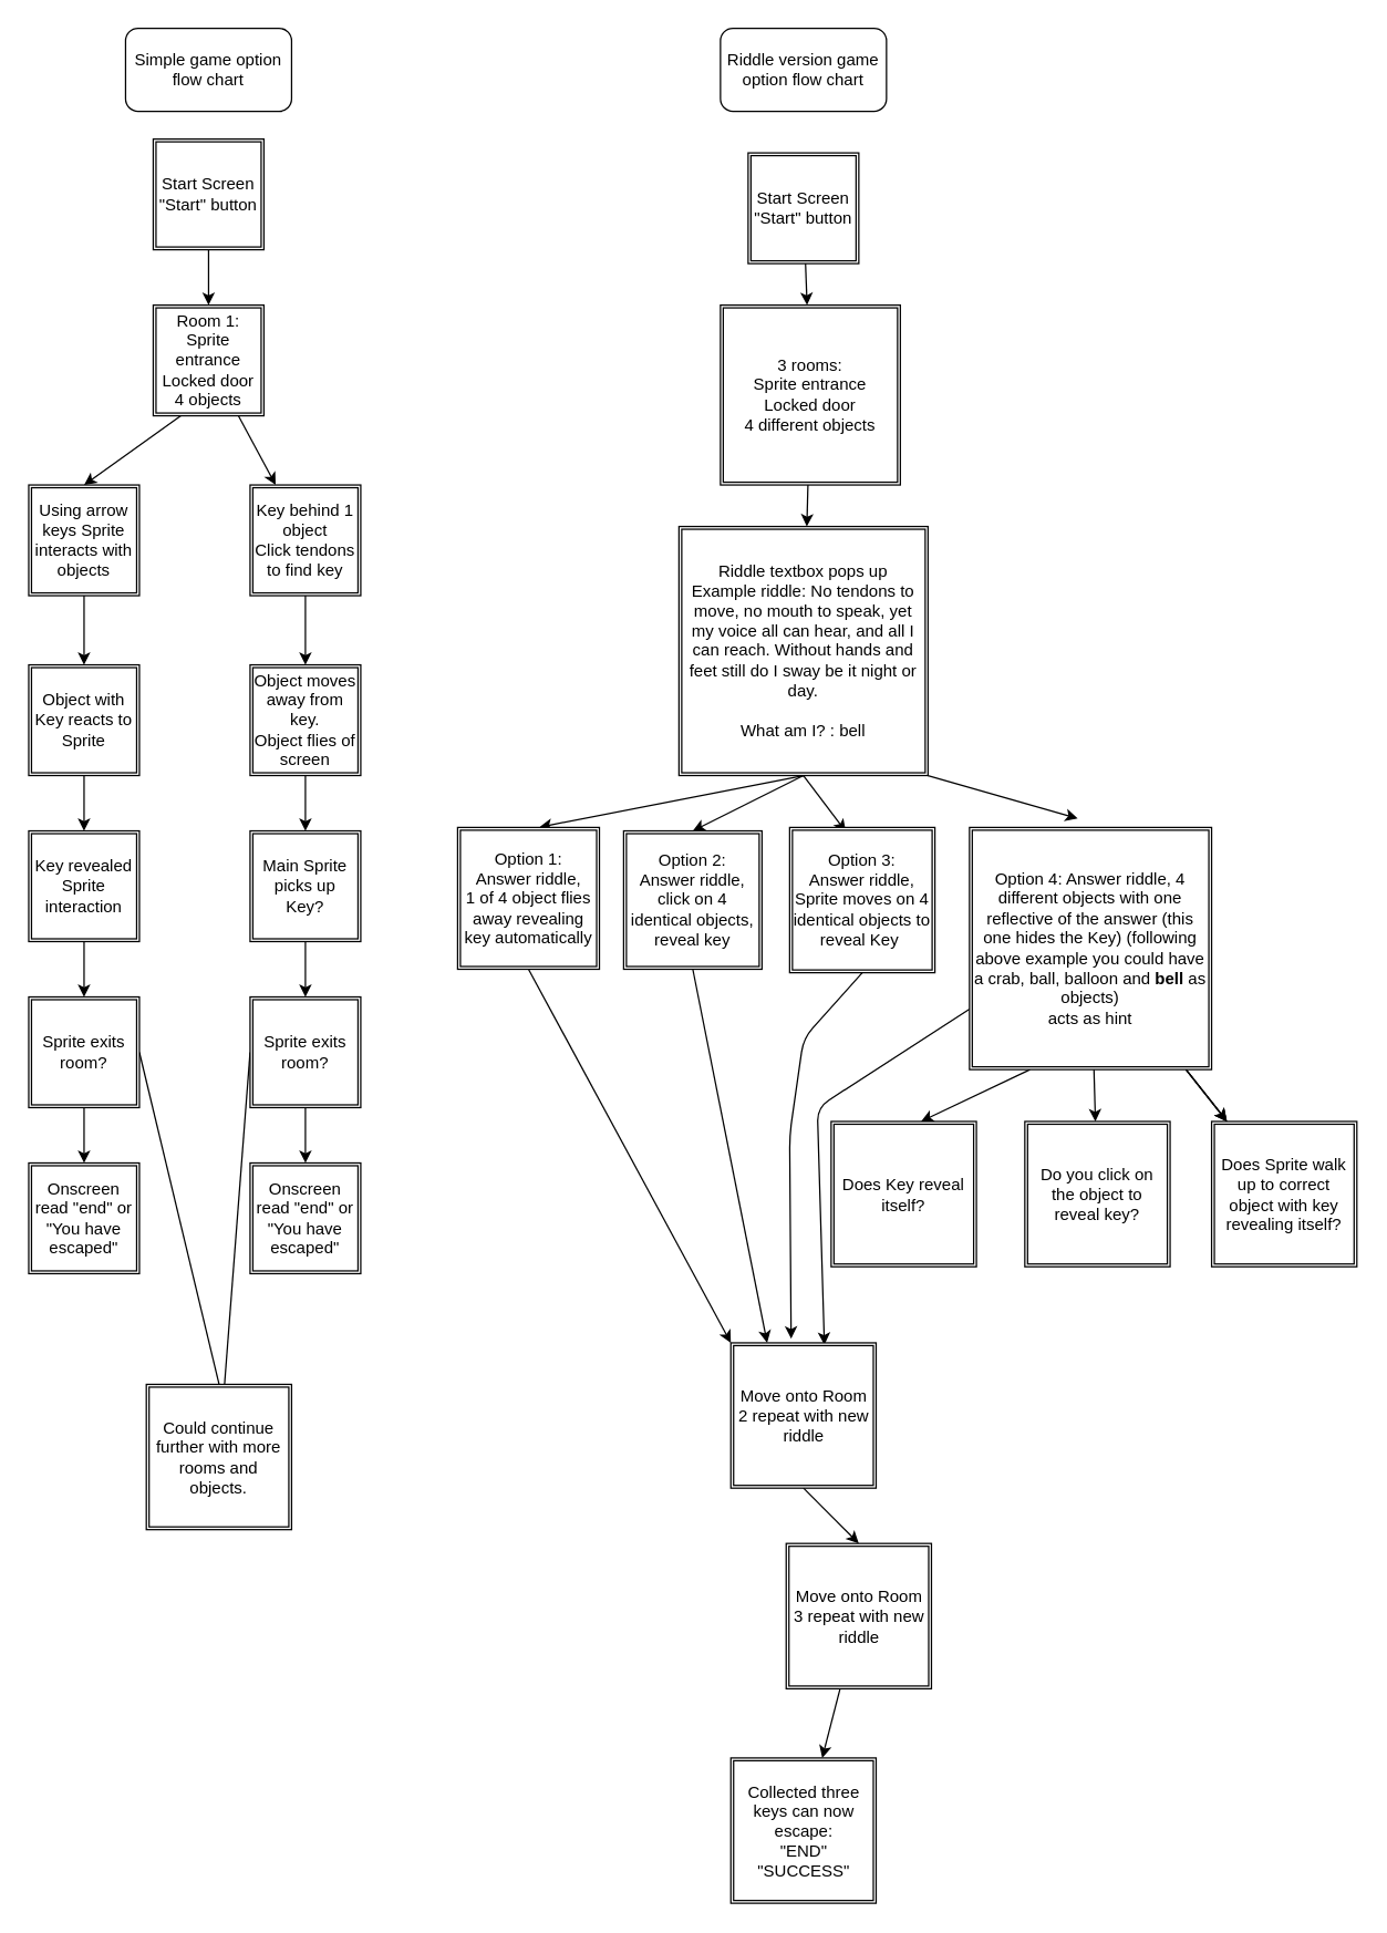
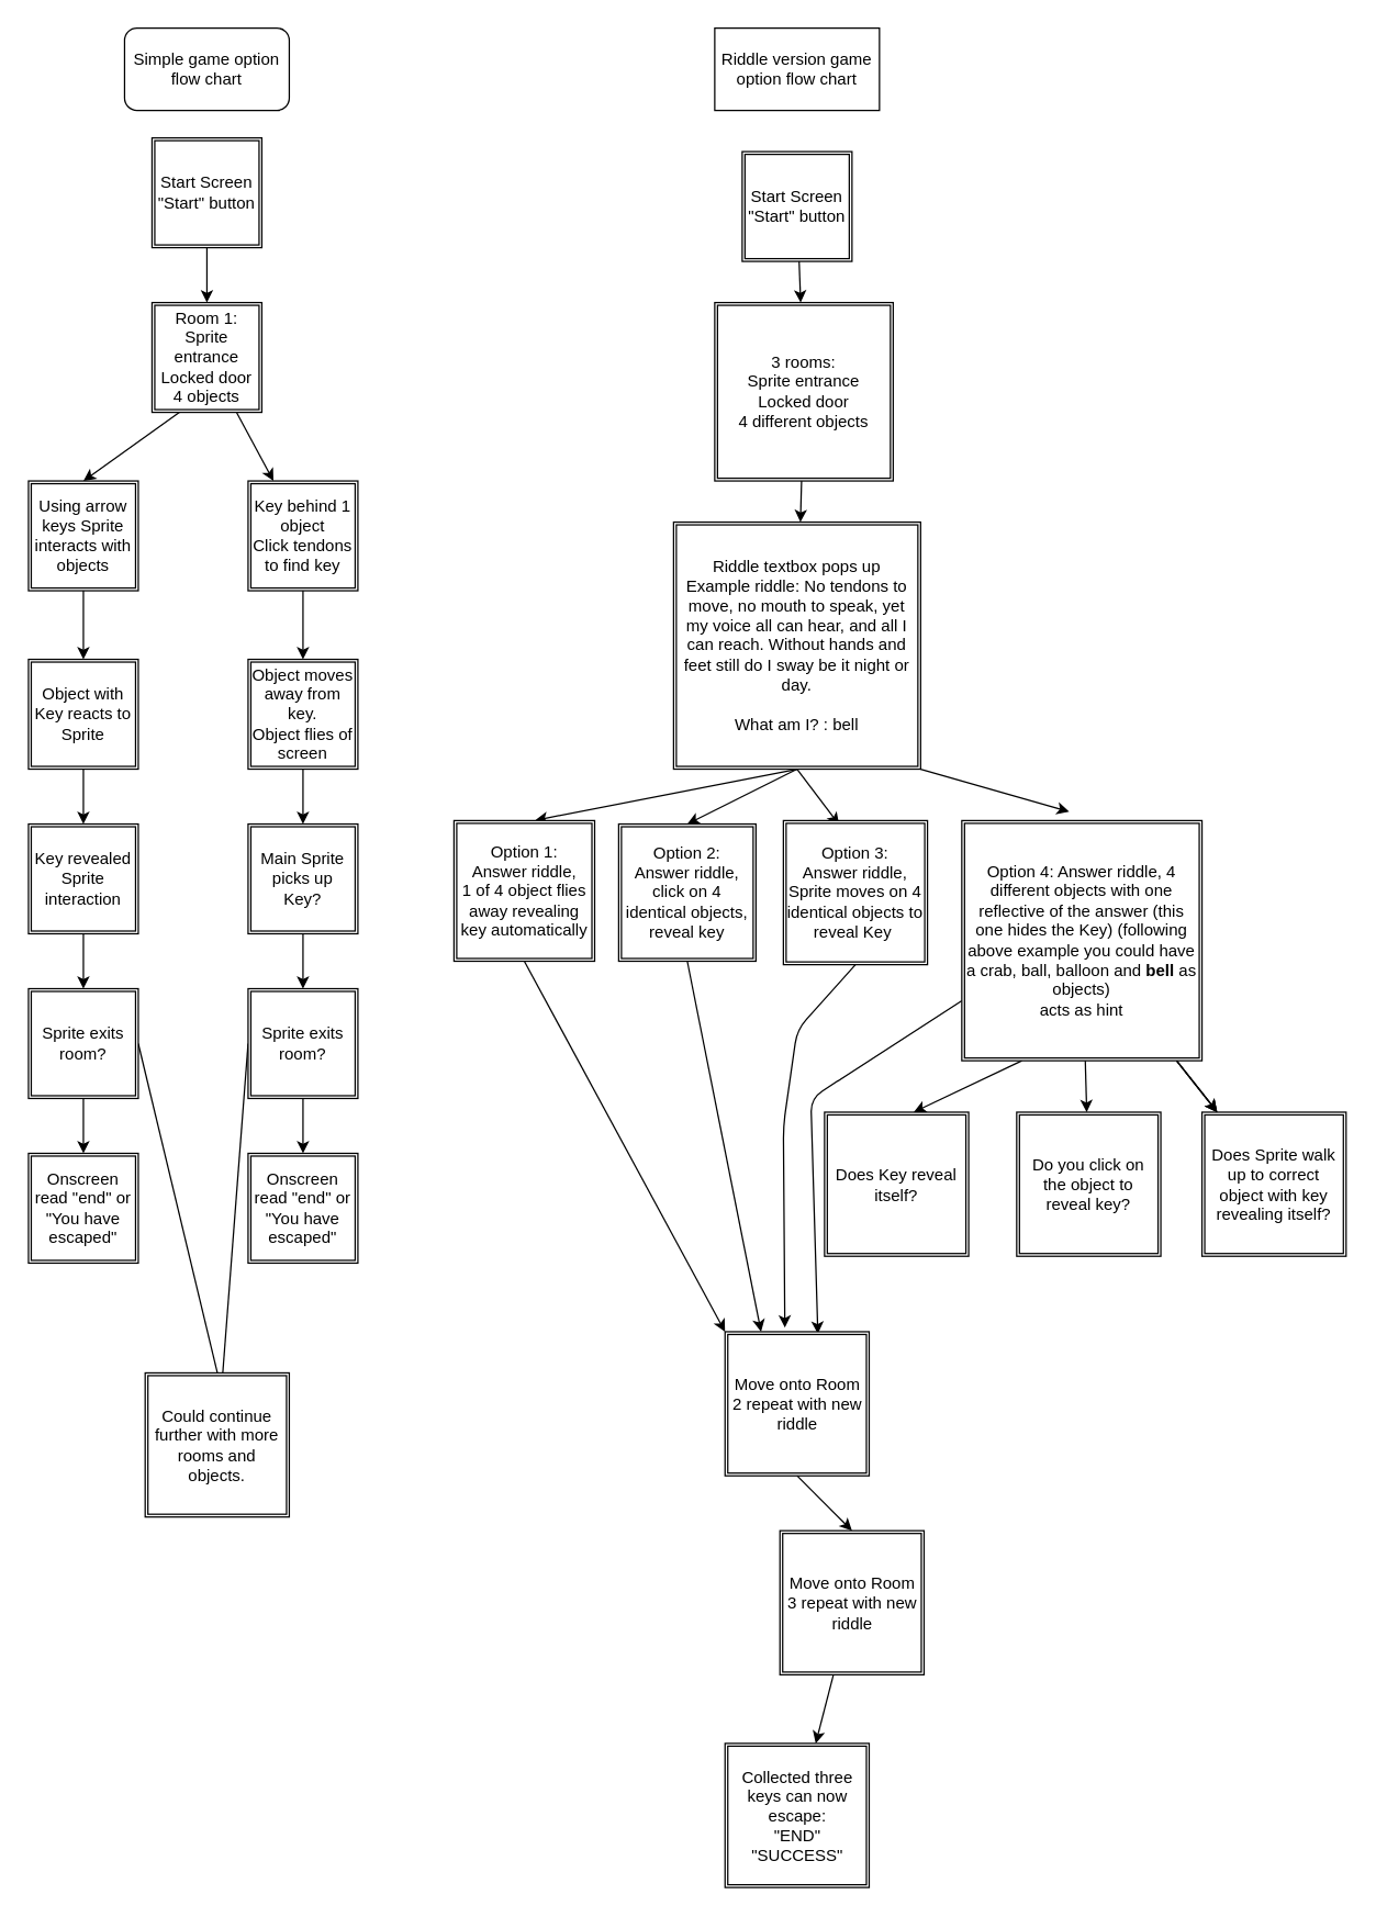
- <mxCell id="28" value="Riddle version game option flow chart" style="rounded=1;whiteSpace=wrap;html=1;" vertex="1" parent="1"><mxGeometry x="520" y="20" width="120" height="60" as="geometry" /></mxCell>
+ <mxCell id="28" value="Riddle version game option flow chart" style="whiteSpace=wrap;html=1;rounded=0;" vertex="1" parent="1"><mxGeometry x="520" y="20" width="120" height="60" as="geometry" /></mxCell>
